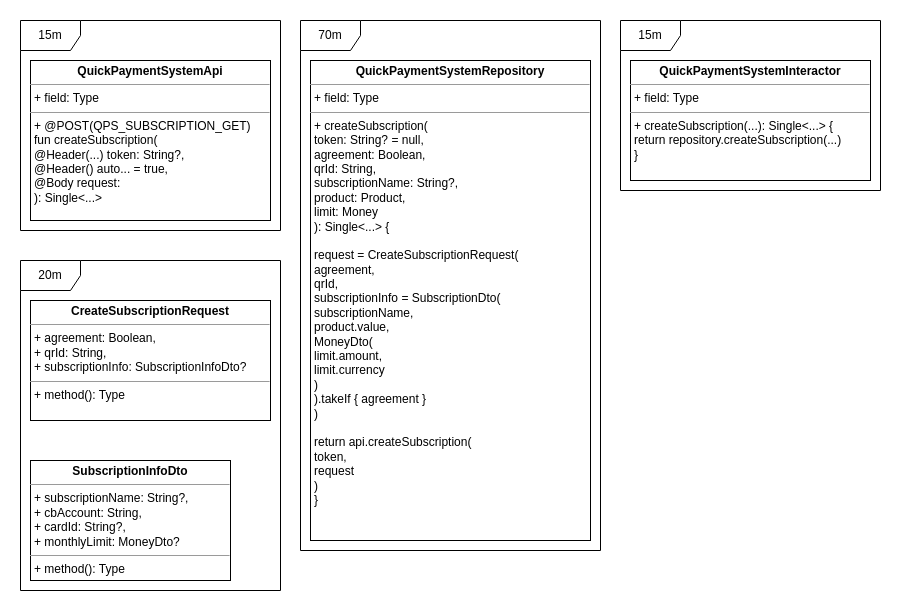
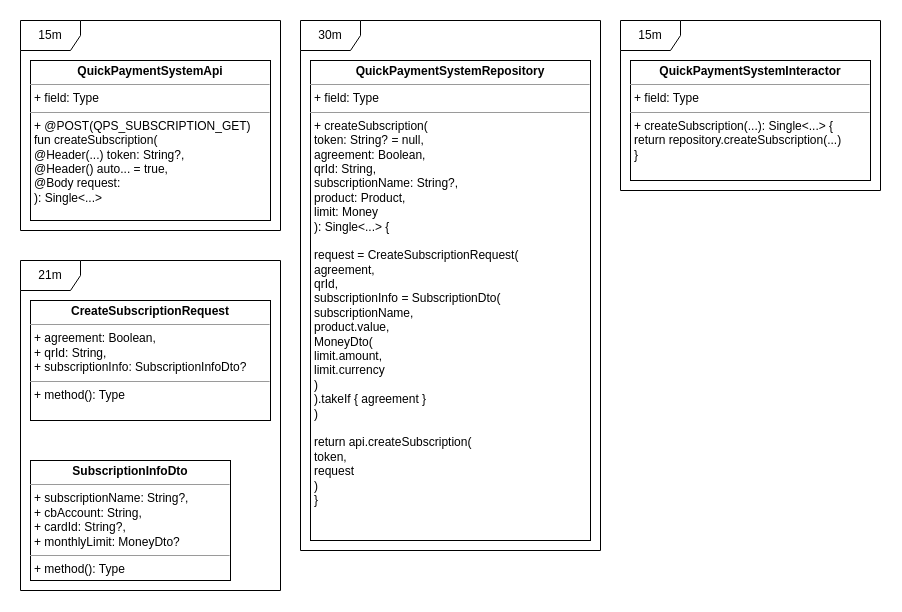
- <mxCell id="9" value="70m" style="shape=umlFrame;whiteSpace=wrap;html=1;" vertex="1" parent="1"><mxGeometry x="300" y="20" width="300" height="530" as="geometry" /></mxCell>
+ <mxCell id="9" value="30m" style="shape=umlFrame;whiteSpace=wrap;html=1;" vertex="1" parent="1"><mxGeometry x="300" y="20" width="300" height="530" as="geometry" /></mxCell>
- <mxCell id="7" value="20m" style="shape=umlFrame;whiteSpace=wrap;html=1;" vertex="1" parent="1"><mxGeometry x="20" y="260" width="260" height="330" as="geometry" /></mxCell>
+ <mxCell id="7" value="21m" style="shape=umlFrame;whiteSpace=wrap;html=1;" vertex="1" parent="1"><mxGeometry x="20" y="260" width="260" height="330" as="geometry" /></mxCell>
